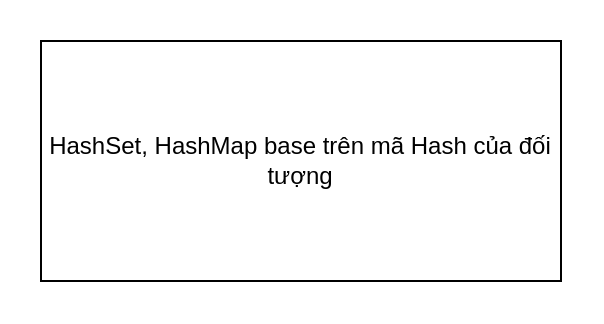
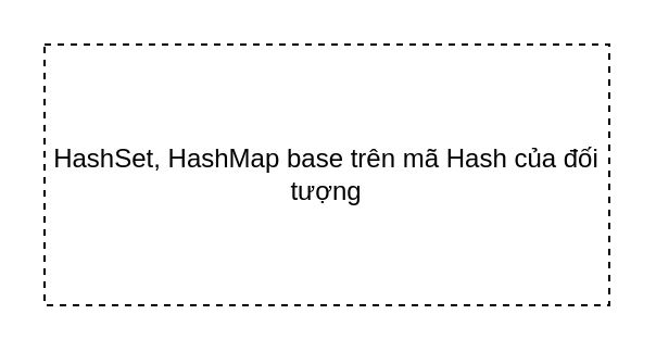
- <mxCell id="2" value="HashSet, HashMap base trên mã Hash của đối tượng" style="rounded=0;whiteSpace=wrap;html=1;" vertex="1" parent="1"><mxGeometry x="20" y="20" width="260" height="120" as="geometry" /></mxCell>
+ <mxCell id="2" value="HashSet, HashMap base trên mã Hash của đối tượng" style="rounded=0;whiteSpace=wrap;html=1;dashed=1;" vertex="1" parent="1"><mxGeometry x="20" y="20" width="260" height="120" as="geometry" /></mxCell>
